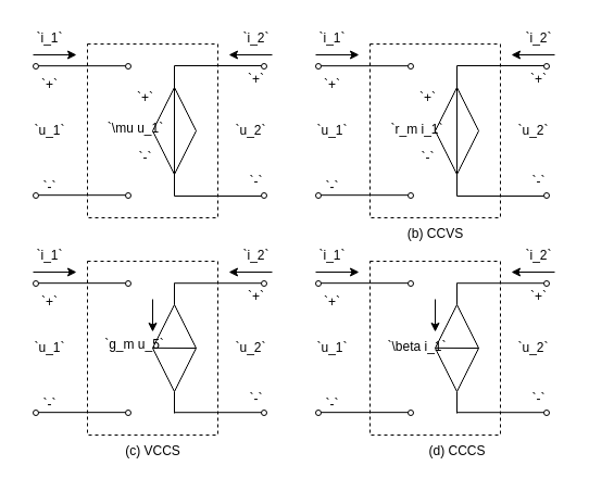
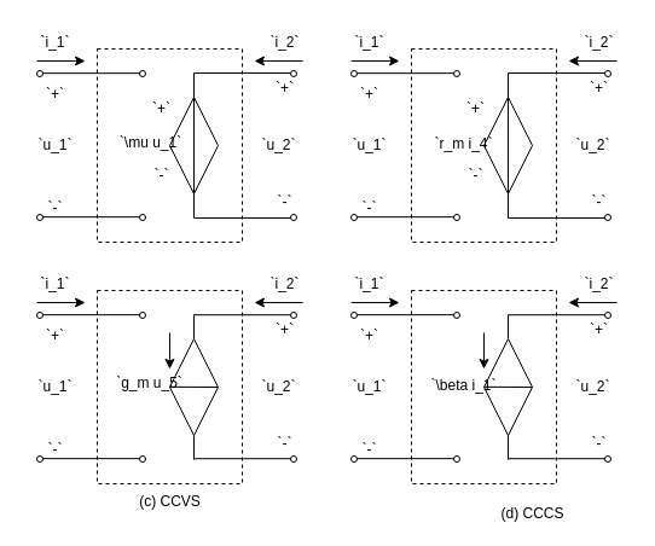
- <mxCell id="103" value="`r_m i_1`" style="text;html=1;align=center;verticalAlign=middle;resizable=0;points=[];autosize=1;strokeColor=none;fillColor=none;" parent="1" vertex="1"><mxGeometry x="348" y="104" width="70" height="30" as="geometry" /></mxCell>
+ <mxCell id="103" value="`r_m i_4`" style="text;html=1;align=center;verticalAlign=middle;resizable=0;points=[];autosize=1;strokeColor=none;fillColor=none;" parent="1" vertex="1"><mxGeometry x="348" y="104" width="70" height="30" as="geometry" /></mxCell>
- <mxCell id="61" value="(b) CCVS" style="text;html=1;align=center;verticalAlign=middle;resizable=0;points=[];autosize=1;strokeColor=none;fillColor=none;" parent="1" vertex="1"><mxGeometry x="365" y="200" width="70" height="30" as="geometry" /></mxCell>
- <mxCell id="17" value="(c) VCCS" style="text;html=1;align=center;verticalAlign=middle;resizable=0;points=[];autosize=1;strokeColor=none;fillColor=none;" parent="1" vertex="1"><mxGeometry x="105" y="400" width="70" height="30" as="geometry" /></mxCell>
+ <mxCell id="17" value="(c) CCVS" style="text;html=1;align=center;verticalAlign=middle;resizable=0;points=[];autosize=1;strokeColor=none;fillColor=none;" parent="1" vertex="1"><mxGeometry x="105" y="400" width="70" height="30" as="geometry" /></mxCell>
- <mxCell id="62" value="(d) CCCS" style="text;html=1;align=center;verticalAlign=middle;resizable=0;points=[];autosize=1;strokeColor=none;fillColor=none;" parent="1" vertex="1"><mxGeometry x="380" y="400" width="80" height="30" as="geometry" /></mxCell>
+ <mxCell id="62" value="(d) CCCS" style="text;html=1;align=center;verticalAlign=middle;resizable=0;points=[];autosize=1;strokeColor=none;fillColor=none;" parent="1" vertex="1"><mxGeometry x="400" y="410" width="80" height="30" as="geometry" /></mxCell>
